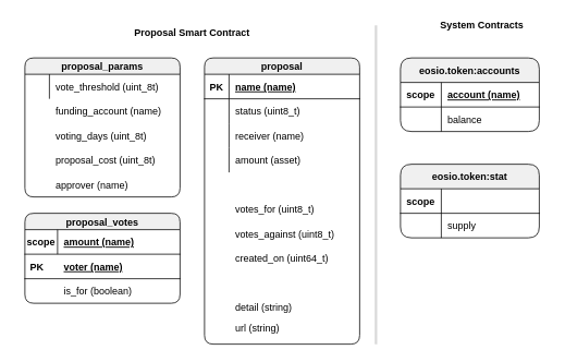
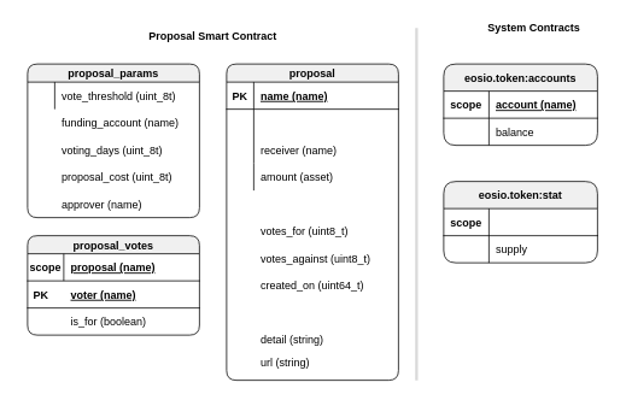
- <mxCell id="8" value="status (uint8_t)" style="shape=partialRectangle;connectable=0;fillColor=none;top=0;left=0;bottom=0;right=0;align=left;spacingLeft=6;overflow=hidden;" parent="6" vertex="1"><mxGeometry x="30" width="160" height="30" as="geometry"><mxRectangle width="160" height="30" as="alternateBounds" /></mxGeometry></mxCell>
- <mxCell id="59" value="amount (name)" style="shape=partialRectangle;connectable=0;fillColor=none;top=0;left=0;bottom=0;right=0;align=left;spacingLeft=6;fontStyle=5;overflow=hidden;" vertex="1" parent="57"><mxGeometry x="40" width="160" height="30" as="geometry"><mxRectangle width="160" height="30" as="alternateBounds" /></mxGeometry></mxCell>
+ <mxCell id="59" value="proposal (name)" style="shape=partialRectangle;connectable=0;fillColor=none;top=0;left=0;bottom=0;right=0;align=left;spacingLeft=6;fontStyle=5;overflow=hidden;" vertex="1" parent="57"><mxGeometry x="40" width="160" height="30" as="geometry"><mxRectangle width="160" height="30" as="alternateBounds" /></mxGeometry></mxCell>
